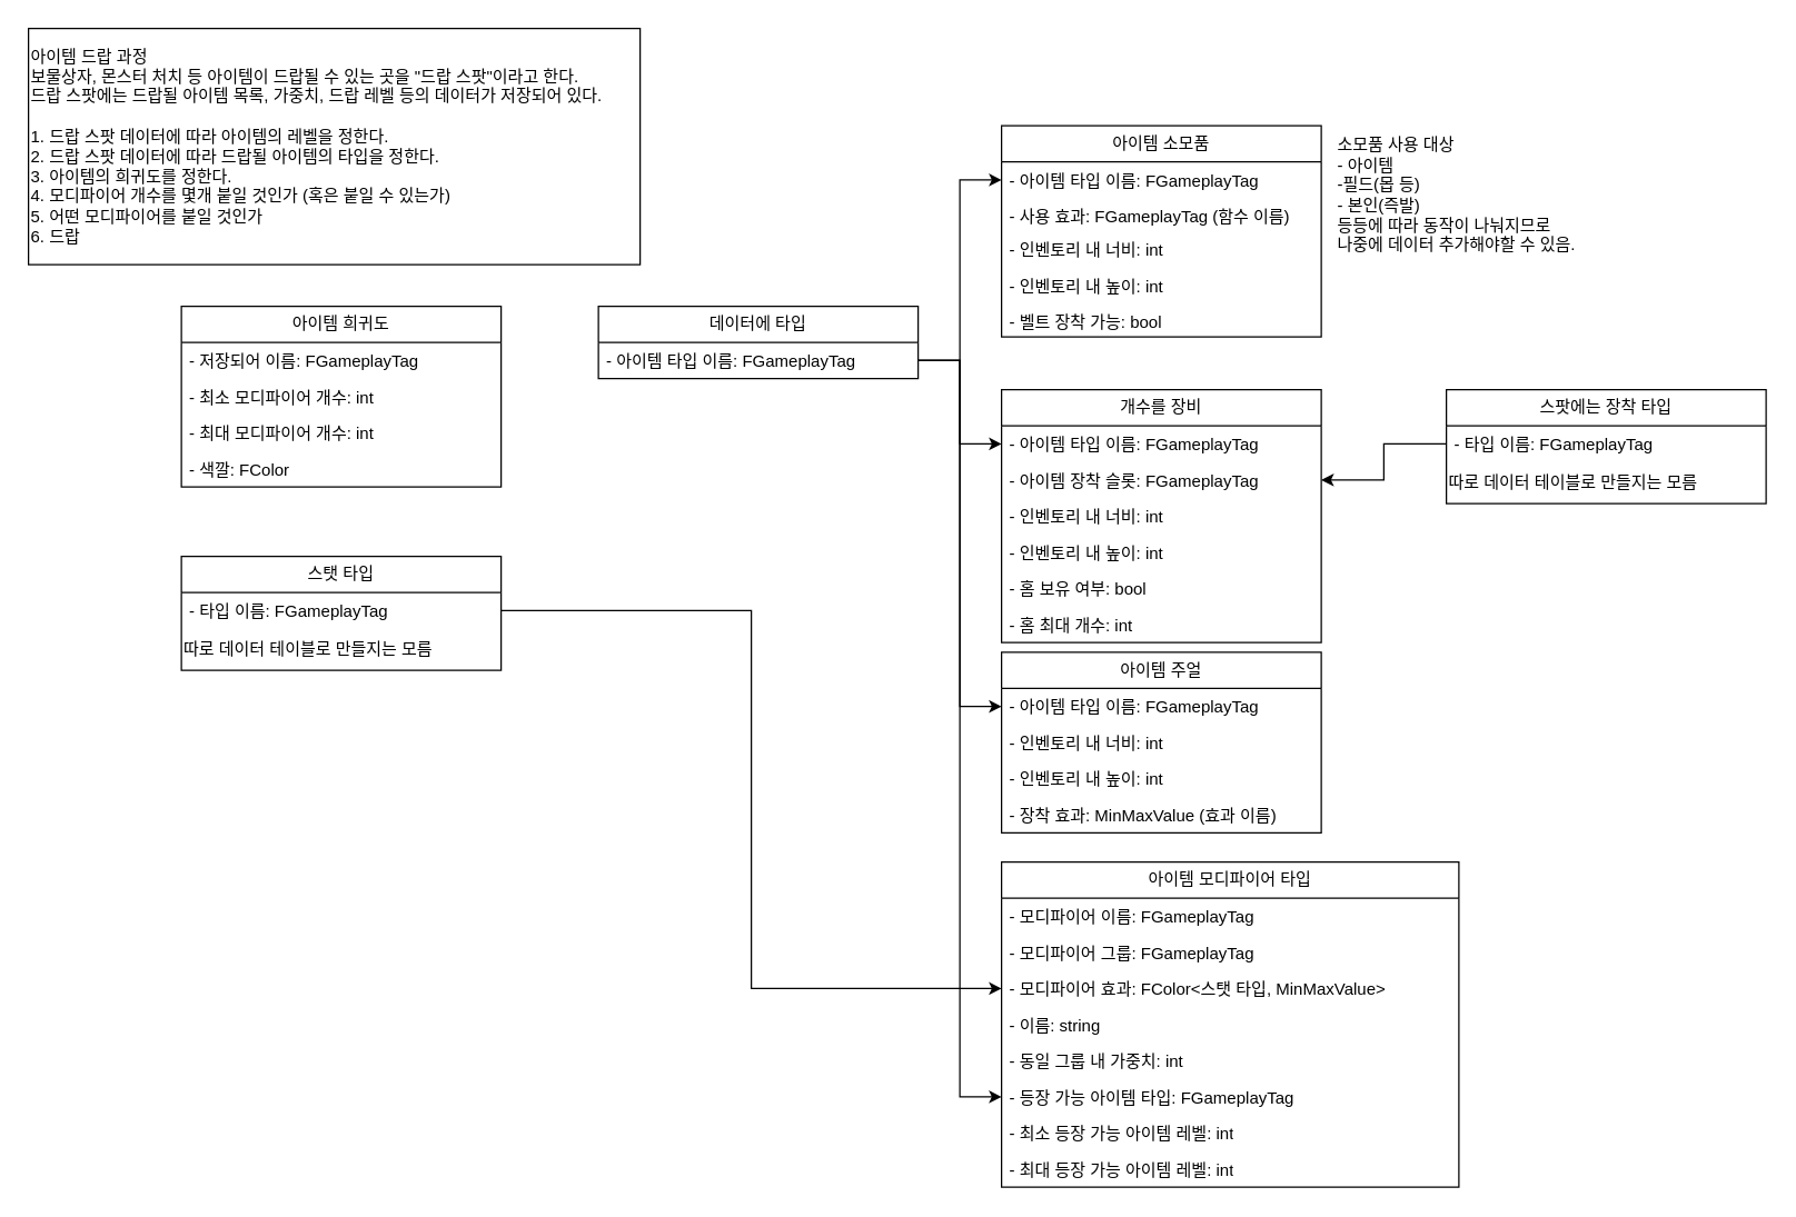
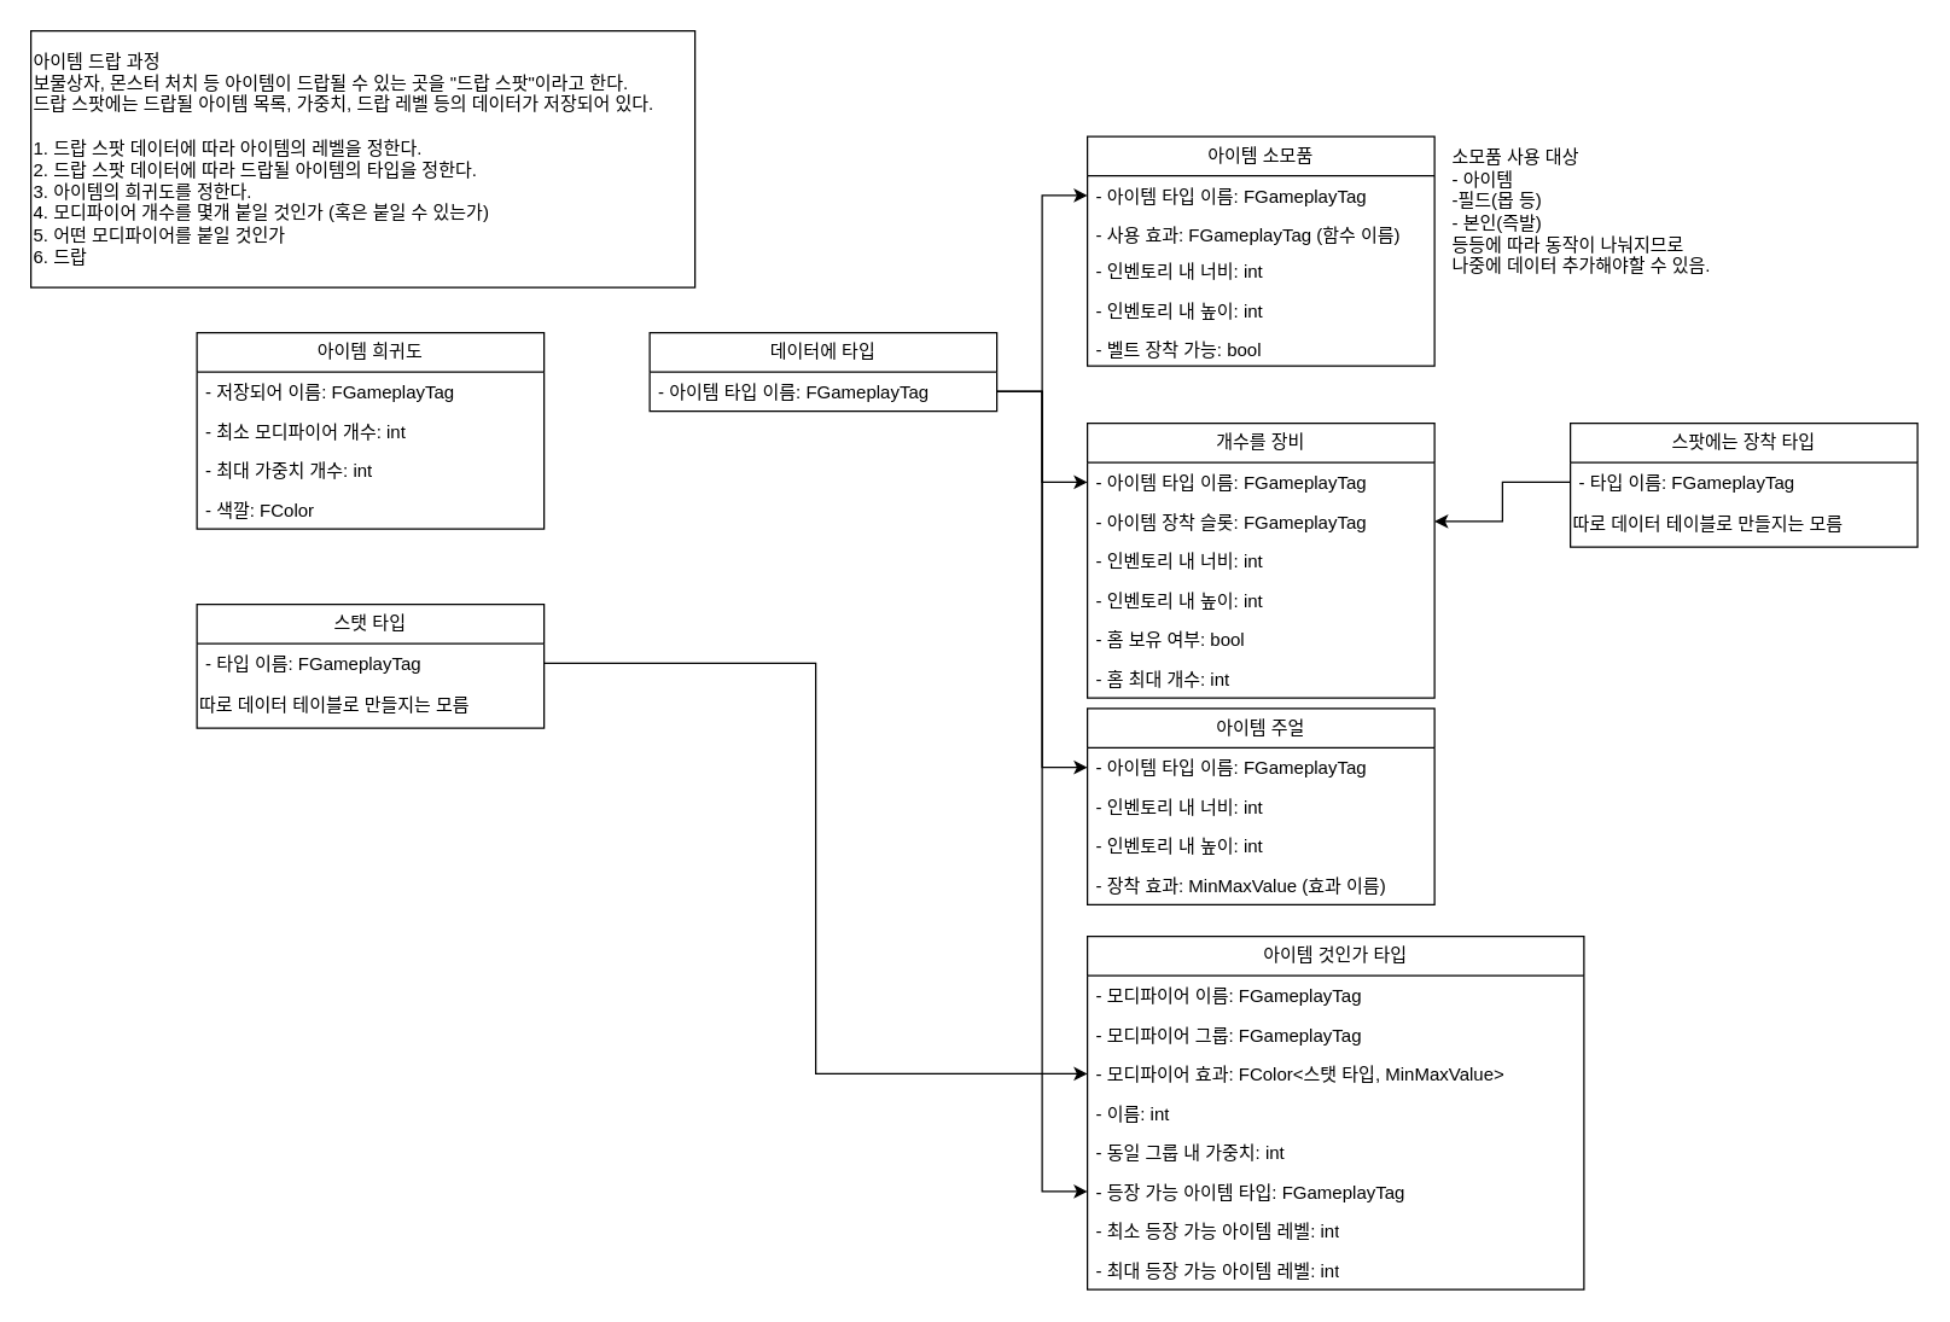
- <mxCell id="43" value="- 최대 모디파이어 개수: int" style="text;strokeColor=none;fillColor=none;align=left;verticalAlign=top;spacingLeft=4;spacingRight=4;overflow=hidden;rotatable=0;points=[[0,0.5],[1,0.5]];portConstraint=eastwest;whiteSpace=wrap;html=1;" parent="40" vertex="1"><mxGeometry y="78" width="230" height="26" as="geometry" /></mxCell>
+ <mxCell id="43" value="- 최대 가중치 개수: int" style="text;strokeColor=none;fillColor=none;align=left;verticalAlign=top;spacingLeft=4;spacingRight=4;overflow=hidden;rotatable=0;points=[[0,0.5],[1,0.5]];portConstraint=eastwest;whiteSpace=wrap;html=1;" parent="40" vertex="1"><mxGeometry y="78" width="230" height="26" as="geometry" /></mxCell>
- <mxCell id="26" value="아이템 모디파이어 타입" style="swimlane;fontStyle=0;childLayout=stackLayout;horizontal=1;startSize=26;fillColor=none;horizontalStack=0;resizeParent=1;resizeParentMax=0;resizeLast=0;collapsible=1;marginBottom=0;whiteSpace=wrap;html=1;" parent="1" vertex="1"><mxGeometry x="720" y="620" width="329" height="234" as="geometry" /></mxCell>
+ <mxCell id="26" value="아이템 것인가 타입" style="swimlane;fontStyle=0;childLayout=stackLayout;horizontal=1;startSize=26;fillColor=none;horizontalStack=0;resizeParent=1;resizeParentMax=0;resizeLast=0;collapsible=1;marginBottom=0;whiteSpace=wrap;html=1;" parent="1" vertex="1"><mxGeometry x="720" y="620" width="329" height="234" as="geometry" /></mxCell>
- <mxCell id="30" value="- 이름: string" style="text;strokeColor=none;fillColor=none;align=left;verticalAlign=top;spacingLeft=4;spacingRight=4;overflow=hidden;rotatable=0;points=[[0,0.5],[1,0.5]];portConstraint=eastwest;whiteSpace=wrap;html=1;" parent="26" vertex="1"><mxGeometry y="104" width="329" height="26" as="geometry" /></mxCell>
+ <mxCell id="30" value="- 이름: int" style="text;strokeColor=none;fillColor=none;align=left;verticalAlign=top;spacingLeft=4;spacingRight=4;overflow=hidden;rotatable=0;points=[[0,0.5],[1,0.5]];portConstraint=eastwest;whiteSpace=wrap;html=1;" parent="26" vertex="1"><mxGeometry y="104" width="329" height="26" as="geometry" /></mxCell>
